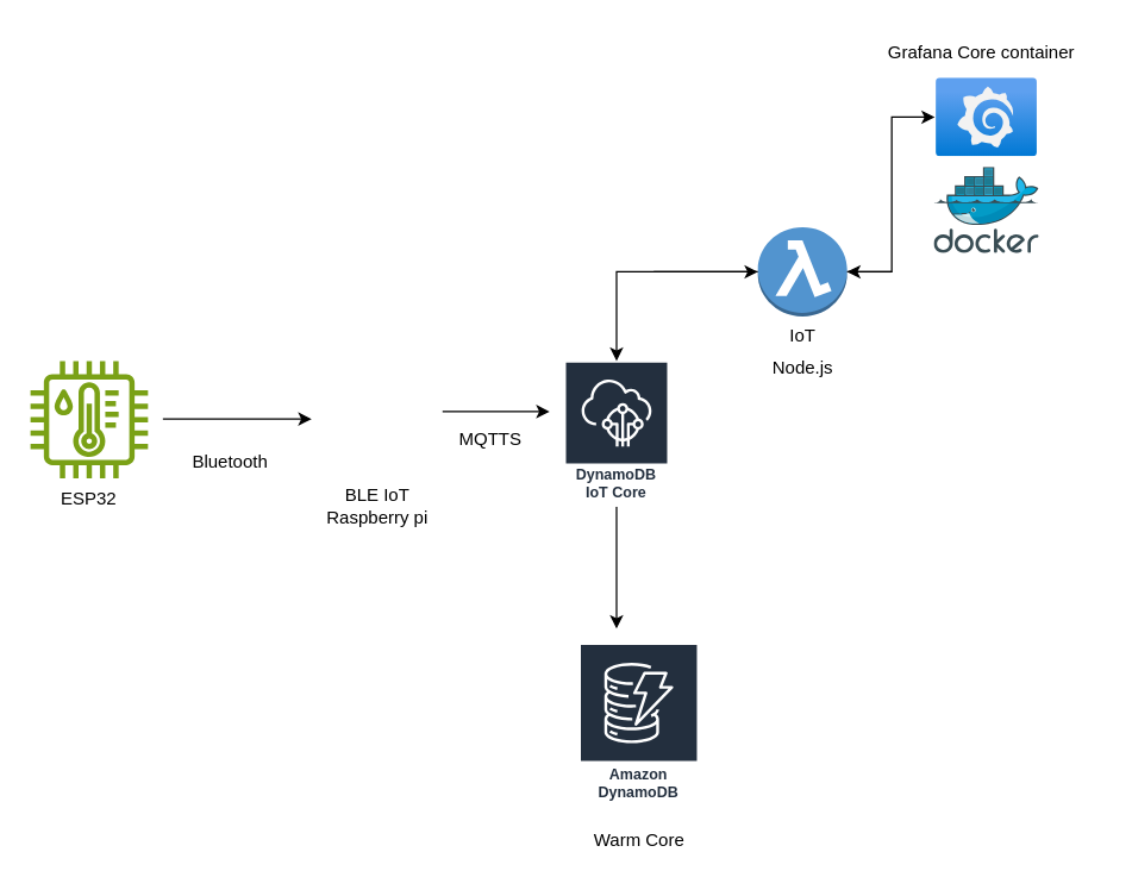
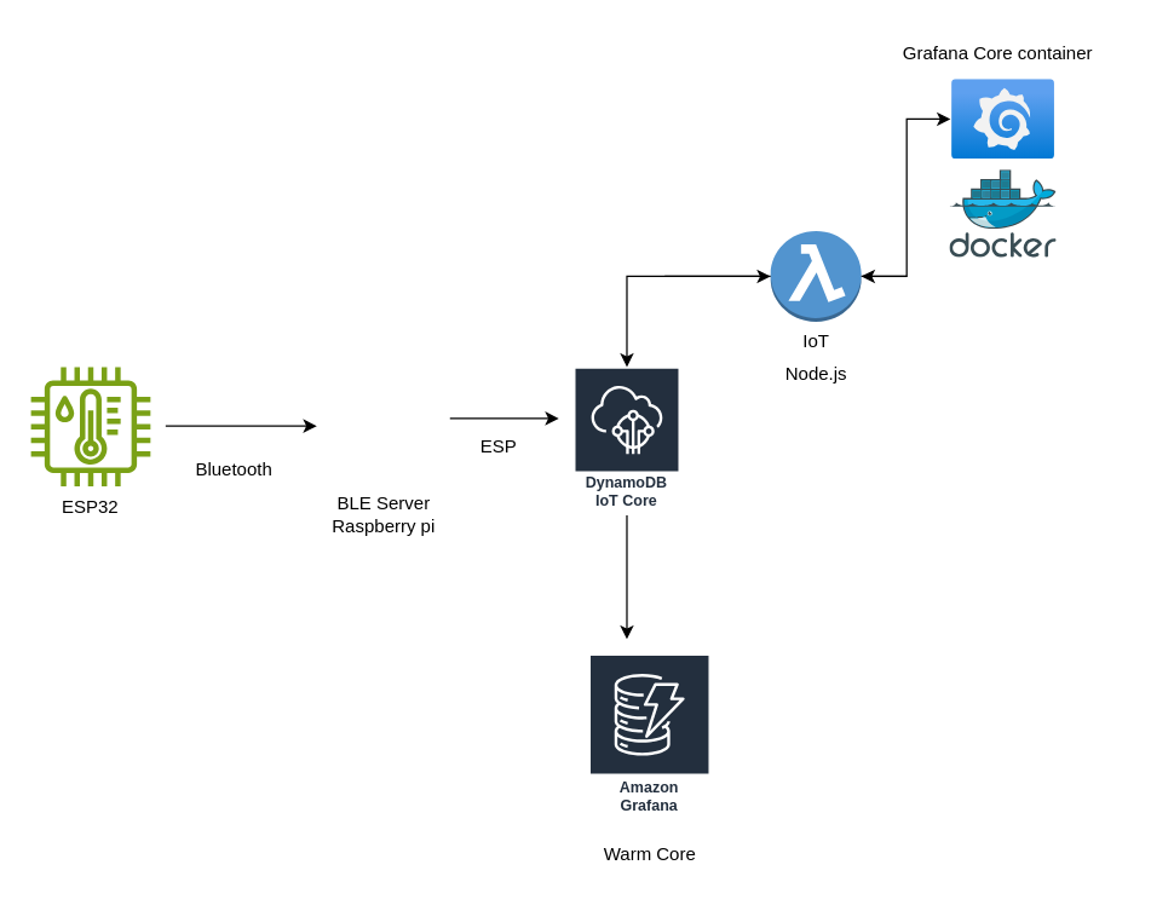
- <mxCell id="11" value="MQTTS" style="text;html=1;align=center;verticalAlign=middle;resizable=0;points=[];autosize=1;strokeColor=none;fillColor=none;" parent="1" vertex="1"><mxGeometry x="294" y="280" width="70" height="30" as="geometry" /></mxCell>
+ <mxCell id="11" value="ESP" style="text;html=1;align=center;verticalAlign=middle;resizable=0;points=[];autosize=1;strokeColor=none;fillColor=none;" parent="1" vertex="1"><mxGeometry x="294" y="280" width="70" height="30" as="geometry" /></mxCell>
- <mxCell id="7" value="BLE IoT&lt;div&gt;Raspberry pi&lt;/div&gt;" style="text;html=1;align=center;verticalAlign=middle;resizable=0;points=[];autosize=1;strokeColor=none;fillColor=none;" parent="1" vertex="1"><mxGeometry x="208" y="320" width="90" height="40" as="geometry" /></mxCell>
+ <mxCell id="7" value="BLE Server&lt;div&gt;Raspberry pi&lt;/div&gt;" style="text;html=1;align=center;verticalAlign=middle;resizable=0;points=[];autosize=1;strokeColor=none;fillColor=none;" parent="1" vertex="1"><mxGeometry x="208" y="320" width="90" height="40" as="geometry" /></mxCell>
- <mxCell id="12" value="Amazon DynamoDB" style="sketch=0;outlineConnect=0;fontColor=#232F3E;gradientColor=none;strokeColor=#ffffff;fillColor=#232F3E;dashed=0;verticalLabelPosition=middle;verticalAlign=bottom;align=center;html=1;whiteSpace=wrap;fontSize=10;fontStyle=1;spacing=3;shape=mxgraph.aws4.productIcon;prIcon=mxgraph.aws4.dynamodb;" parent="1" vertex="1"><mxGeometry x="389" y="432" width="80" height="110" as="geometry" /></mxCell>
+ <mxCell id="12" value="Amazon Grafana" style="sketch=0;outlineConnect=0;fontColor=#232F3E;gradientColor=none;strokeColor=#ffffff;fillColor=#232F3E;dashed=0;verticalLabelPosition=middle;verticalAlign=bottom;align=center;html=1;whiteSpace=wrap;fontSize=10;fontStyle=1;spacing=3;shape=mxgraph.aws4.productIcon;prIcon=mxgraph.aws4.dynamodb;" parent="1" vertex="1"><mxGeometry x="389" y="432" width="80" height="110" as="geometry" /></mxCell>
